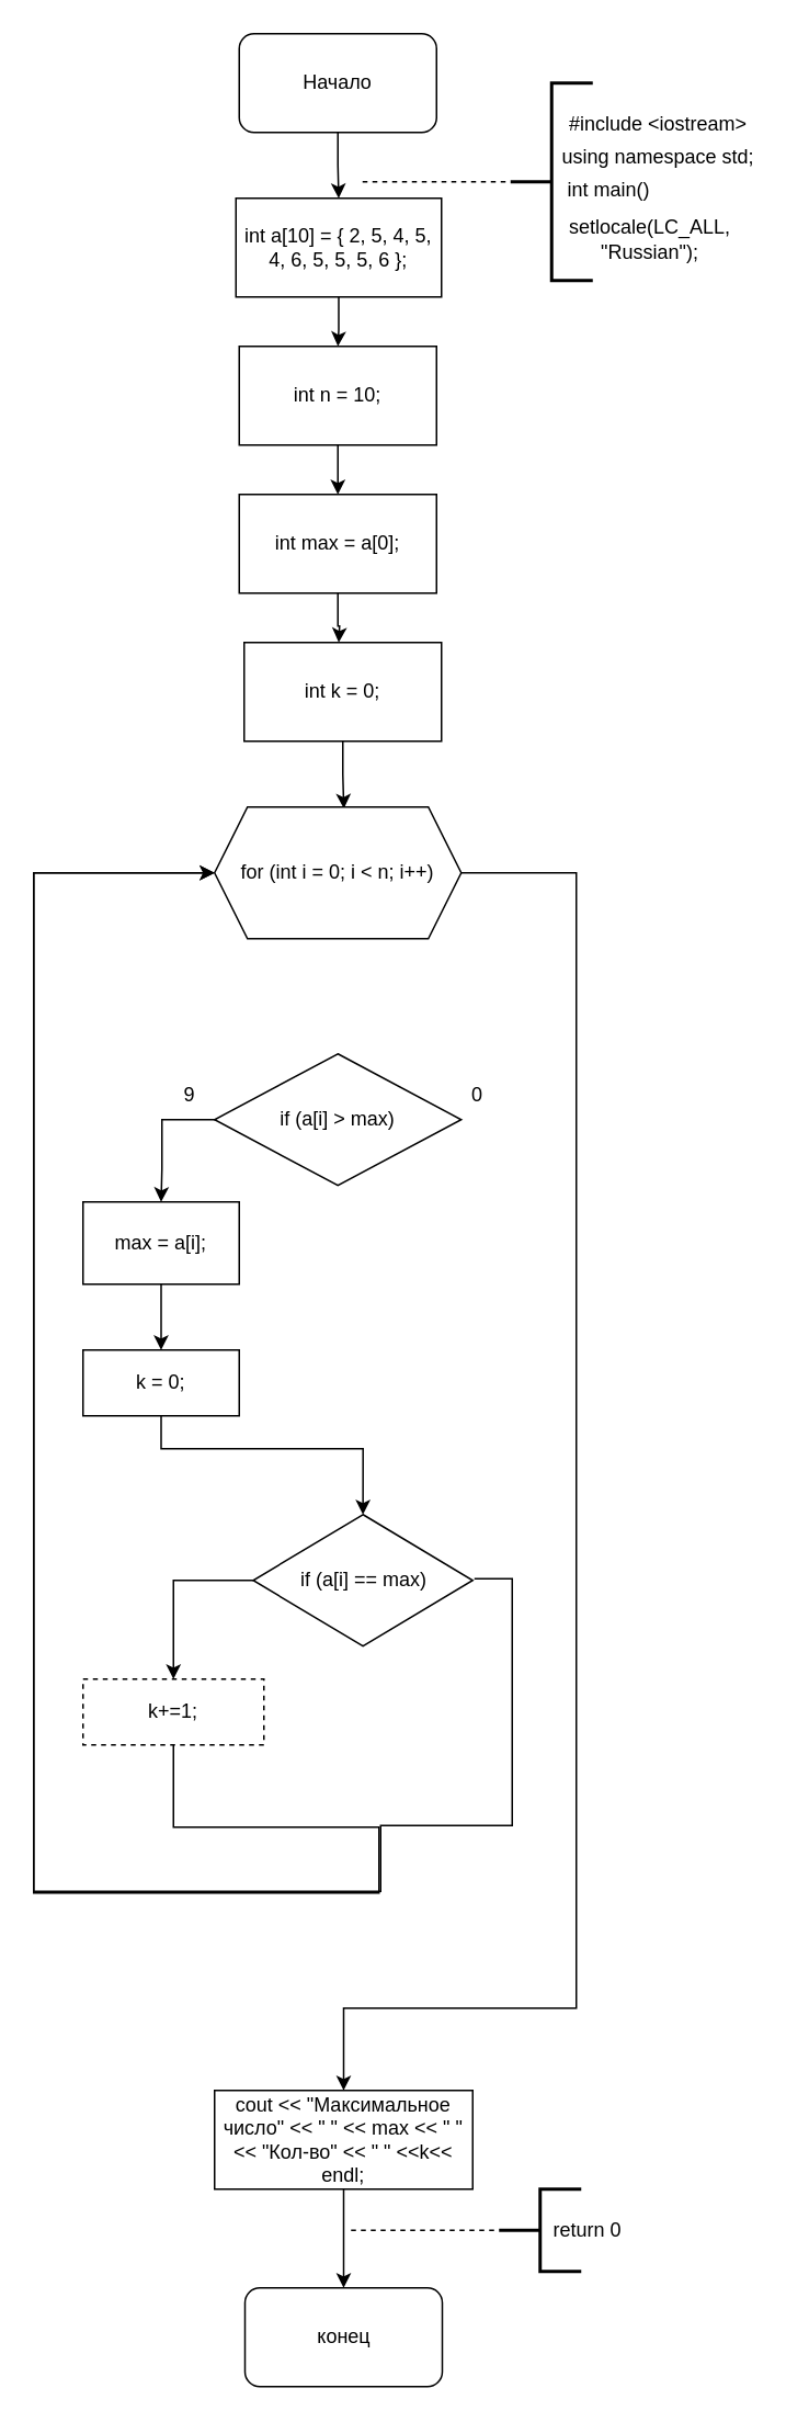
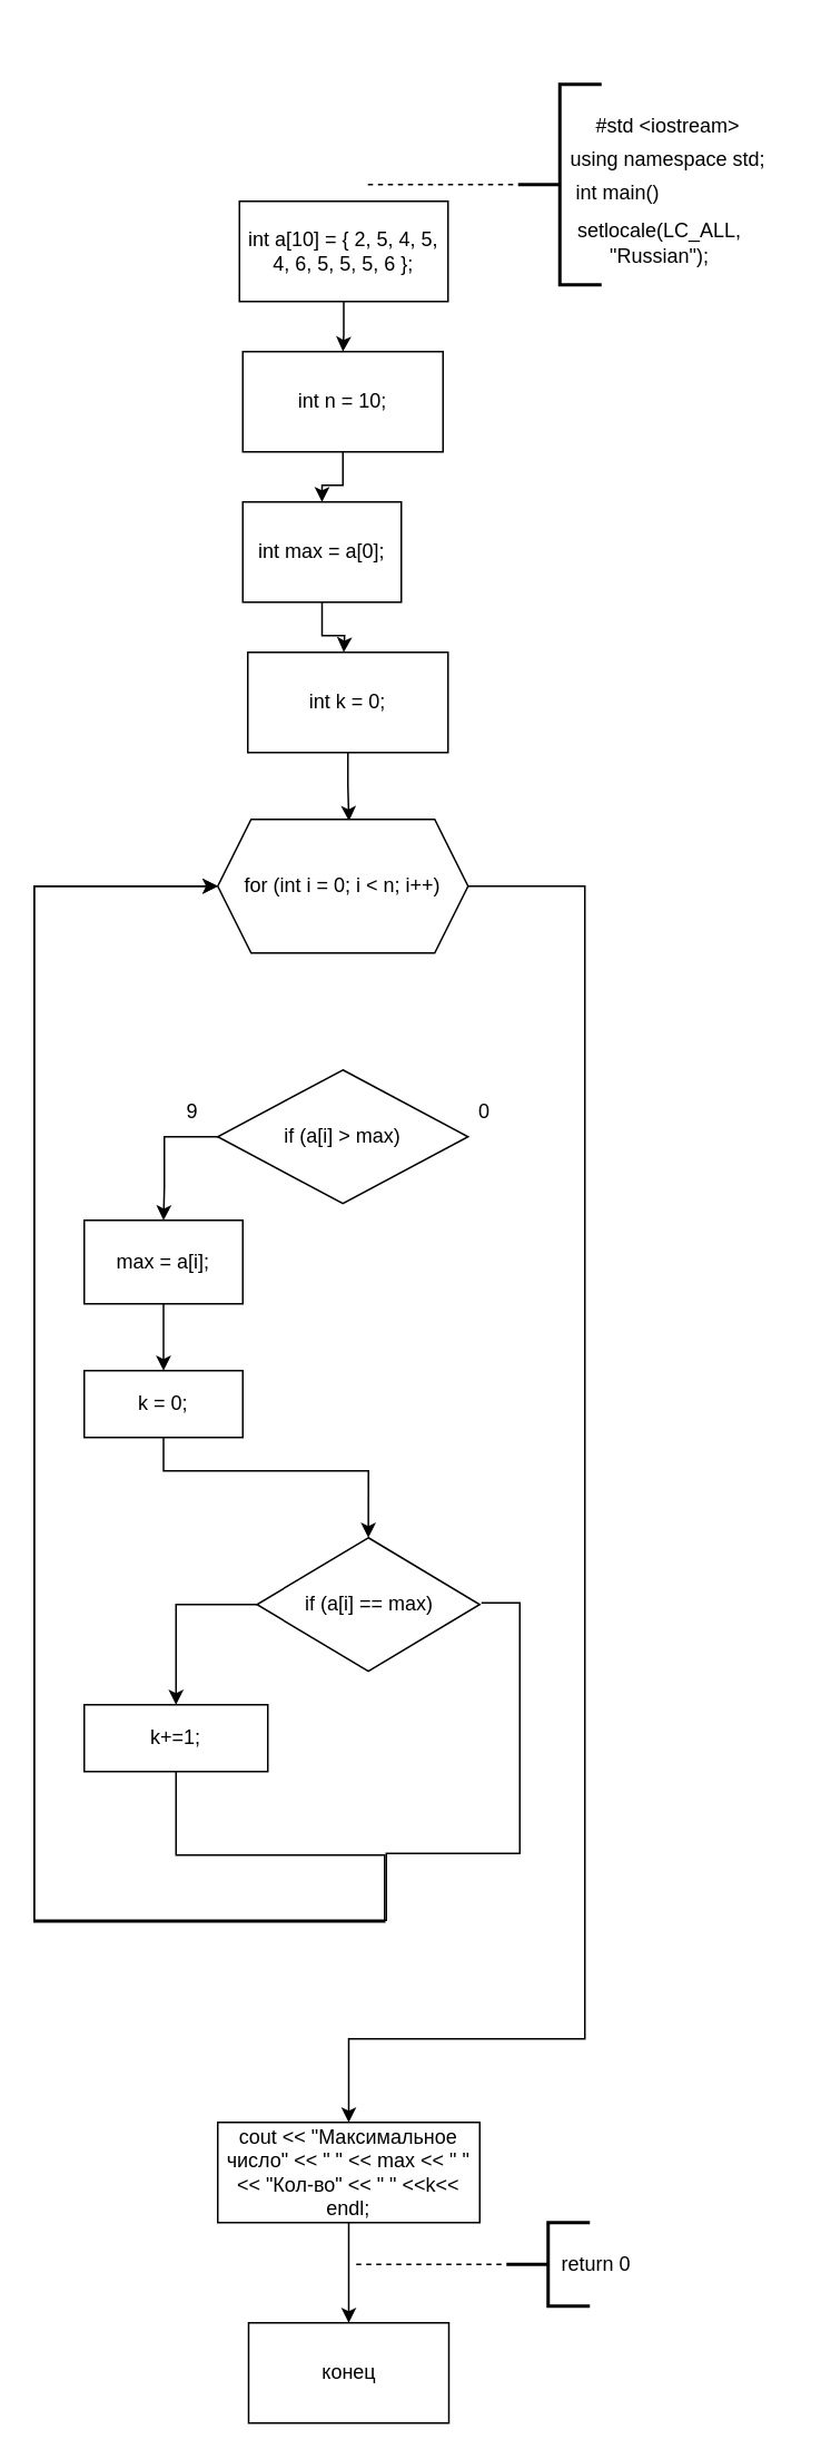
- <mxCell id="3" value="Начало" style="rounded=1;whiteSpace=wrap;html=1;" vertex="1" parent="1"><mxGeometry x="145" y="20" width="120" height="60" as="geometry" /></mxCell>
- <mxCell id="20" value="#include &amp;lt;iostream&amp;gt; " style="text;html=1;strokeColor=none;fillColor=none;align=center;verticalAlign=middle;whiteSpace=wrap;rounded=0;" vertex="1" parent="1"><mxGeometry x="340" y="60" width="120" height="30" as="geometry" /></mxCell>
+ <mxCell id="20" value="#std &amp;lt;iostream&amp;gt; " style="text;html=1;strokeColor=none;fillColor=none;align=center;verticalAlign=middle;whiteSpace=wrap;rounded=0;" vertex="1" parent="1"><mxGeometry x="340" y="60" width="120" height="30" as="geometry" /></mxCell>
- <mxCell id="2" style="edgeStyle=orthogonalEdgeStyle;rounded=0;orthogonalLoop=1;jettySize=auto;html=1;entryX=0.5;entryY=0;entryDx=0;entryDy=0;" edge="1" parent="1" source="3" target="5"><mxGeometry relative="1" as="geometry" /></mxCell>
- <mxCell id="9" value="int max = a[0];" style="rounded=0;whiteSpace=wrap;html=1;" vertex="1" parent="1"><mxGeometry x="145" y="300" width="120" height="60" as="geometry" /></mxCell>
+ <mxCell id="9" value="int max = a[0];" style="rounded=0;whiteSpace=wrap;html=1;" vertex="1" parent="1"><mxGeometry x="145" y="300" width="95" height="60" as="geometry" /></mxCell>
- <mxCell id="38" value="k+=1;" style="rounded=0;whiteSpace=wrap;html=1;dashed=1;" vertex="1" parent="1"><mxGeometry x="50" y="1020" width="110" height="40" as="geometry" /></mxCell>
+ <mxCell id="38" value="k+=1;" style="rounded=0;whiteSpace=wrap;html=1;" vertex="1" parent="1"><mxGeometry x="50" y="1020" width="110" height="40" as="geometry" /></mxCell>
- <mxCell id="18" value="конец" style="rounded=1;whiteSpace=wrap;html=1;" vertex="1" parent="1"><mxGeometry x="148.5" y="1390" width="120" height="60" as="geometry" /></mxCell>
+ <mxCell id="18" value="конец" style="whiteSpace=wrap;html=1;rounded=0;" vertex="1" parent="1"><mxGeometry x="148.5" y="1390" width="120" height="60" as="geometry" /></mxCell>
